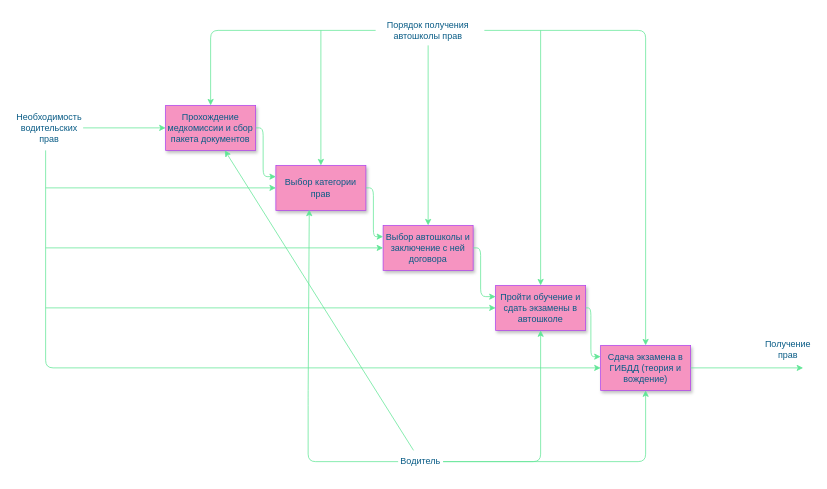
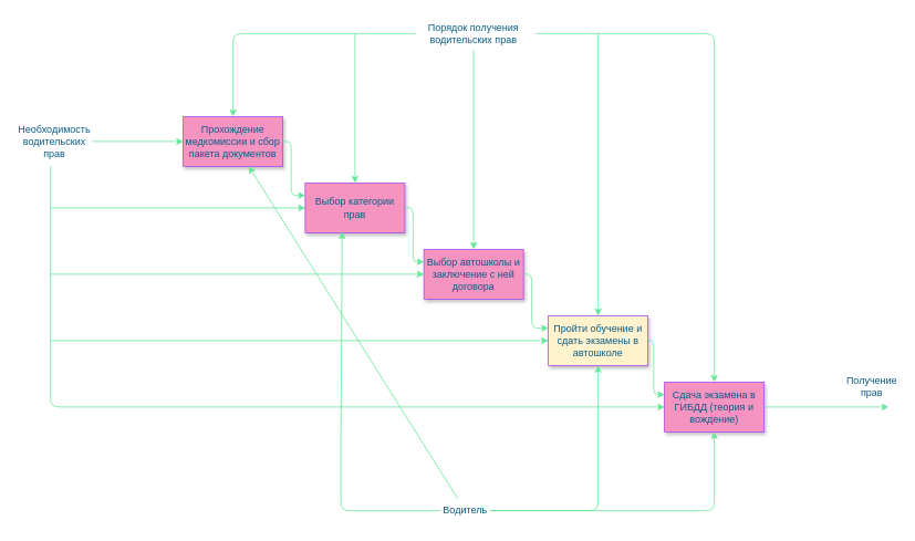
- <mxCell id="23" value="Порядок получения автошколы прав" style="text;html=1;strokeColor=none;fillColor=none;align=center;verticalAlign=middle;whiteSpace=wrap;rounded=1;fontColor=#095C86;" vertex="1" parent="1"><mxGeometry x="495" y="20" width="150" height="40" as="geometry" /></mxCell>
+ <mxCell id="23" value="Порядок получения водительских прав" style="text;html=1;strokeColor=none;fillColor=none;align=center;verticalAlign=middle;whiteSpace=wrap;rounded=1;fontColor=#095C86;" vertex="1" parent="1"><mxGeometry x="495" y="20" width="150" height="40" as="geometry" /></mxCell>
- <mxCell id="7" value="Пройти обучение и сдать экзамены в автошколе" style="rounded=0;whiteSpace=wrap;html=1;shadow=1;fillColor=#F694C1;strokeColor=#AF45ED;fontColor=#095C86;" vertex="1" parent="1"><mxGeometry x="660" y="380" width="120" height="60" as="geometry" /></mxCell>
+ <mxCell id="7" value="Пройти обучение и сдать экзамены в автошколе" style="rounded=0;whiteSpace=wrap;html=1;shadow=1;fillColor=#fff2cc;strokeColor=#AF45ED;fontColor=#095C86;" vertex="1" parent="1"><mxGeometry x="660" y="380" width="120" height="60" as="geometry" /></mxCell>
